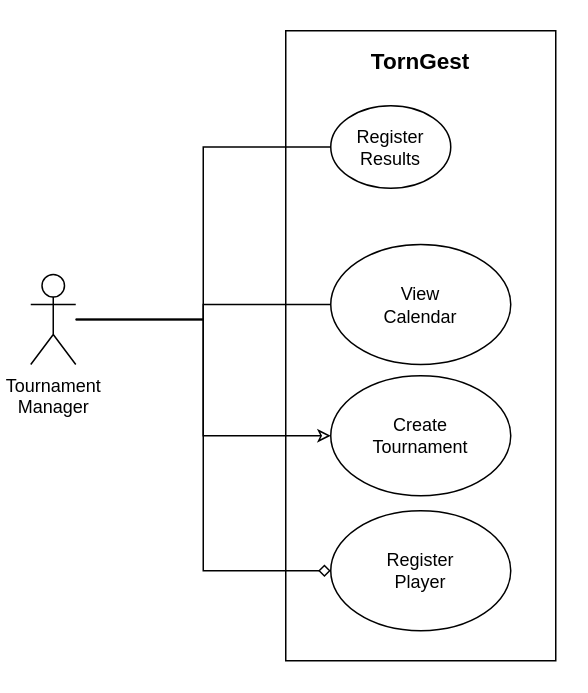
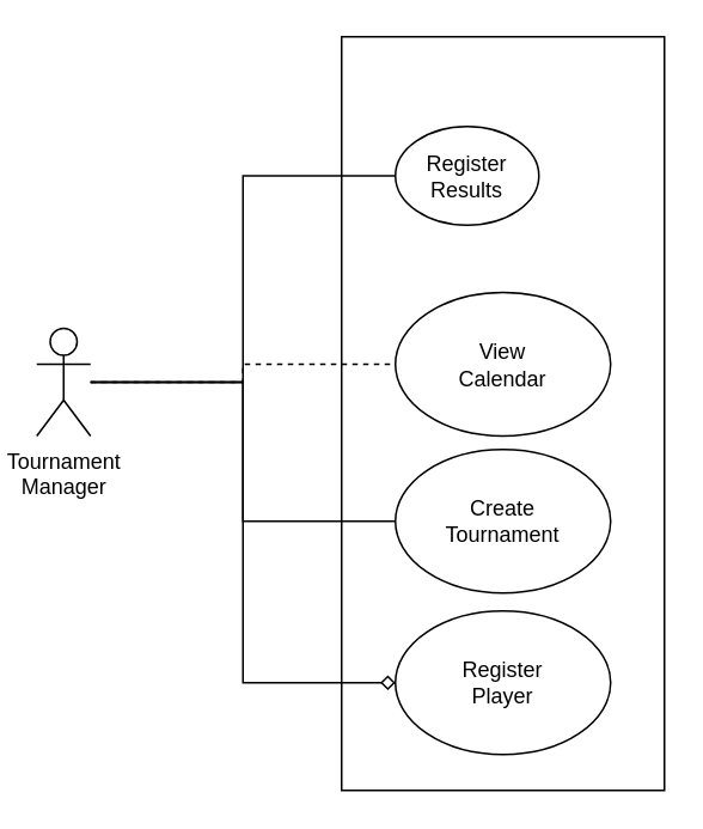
- <mxCell id="12" value="&lt;font style=&quot;font-size: 15px&quot;&gt;&lt;b&gt;TornGest&lt;/b&gt;&lt;/font&gt;" style="text;html=1;strokeColor=none;fillColor=none;align=center;verticalAlign=middle;whiteSpace=wrap;rounded=0;" vertex="1" parent="1"><mxGeometry x="225" y="30" width="110" height="20" as="geometry" /></mxCell>
- <mxCell id="4" style="edgeStyle=orthogonalEdgeStyle;rounded=0;orthogonalLoop=1;jettySize=auto;html=1;entryX=0;entryY=0.5;entryDx=0;entryDy=0;endArrow=none;endFill=0;" edge="1" parent="1" source="7" target="10"><mxGeometry relative="1" as="geometry" /></mxCell>
+ <mxCell id="4" style="edgeStyle=orthogonalEdgeStyle;rounded=0;orthogonalLoop=1;jettySize=auto;html=1;entryX=0;entryY=0.5;entryDx=0;entryDy=0;endArrow=none;endFill=0;dashed=1;" edge="1" parent="1" source="7" target="10"><mxGeometry relative="1" as="geometry" /></mxCell>
- <mxCell id="5" style="edgeStyle=orthogonalEdgeStyle;rounded=0;orthogonalLoop=1;jettySize=auto;html=1;entryX=0;entryY=0.5;entryDx=0;entryDy=0;endArrow=classic;endFill=0;" edge="1" parent="1" source="7" target="8"><mxGeometry relative="1" as="geometry" /></mxCell>
+ <mxCell id="5" style="edgeStyle=orthogonalEdgeStyle;rounded=0;orthogonalLoop=1;jettySize=auto;html=1;entryX=0;entryY=0.5;entryDx=0;entryDy=0;endArrow=none;endFill=0;" edge="1" parent="1" source="7" target="8"><mxGeometry relative="1" as="geometry" /></mxCell>
